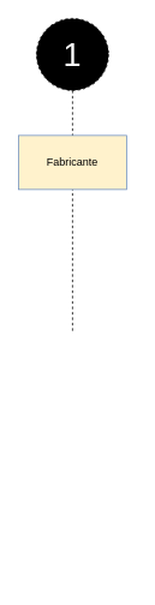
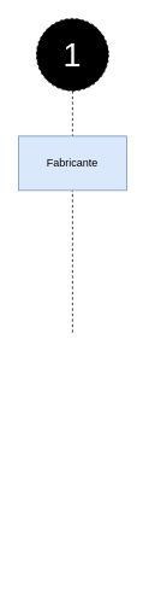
- <mxCell id="5" value="Fabricante" style="rounded=0;whiteSpace=wrap;html=1;fillColor=#fff2cc;strokeColor=#6c8ebf;" vertex="1" parent="2"><mxGeometry x="-20" y="130" width="120" height="60" as="geometry" /></mxCell>
+ <mxCell id="5" value="Fabricante" style="rounded=0;whiteSpace=wrap;html=1;fillColor=#dae8fc;strokeColor=#6c8ebf;" vertex="1" parent="2"><mxGeometry x="-20" y="130" width="120" height="60" as="geometry" /></mxCell>
